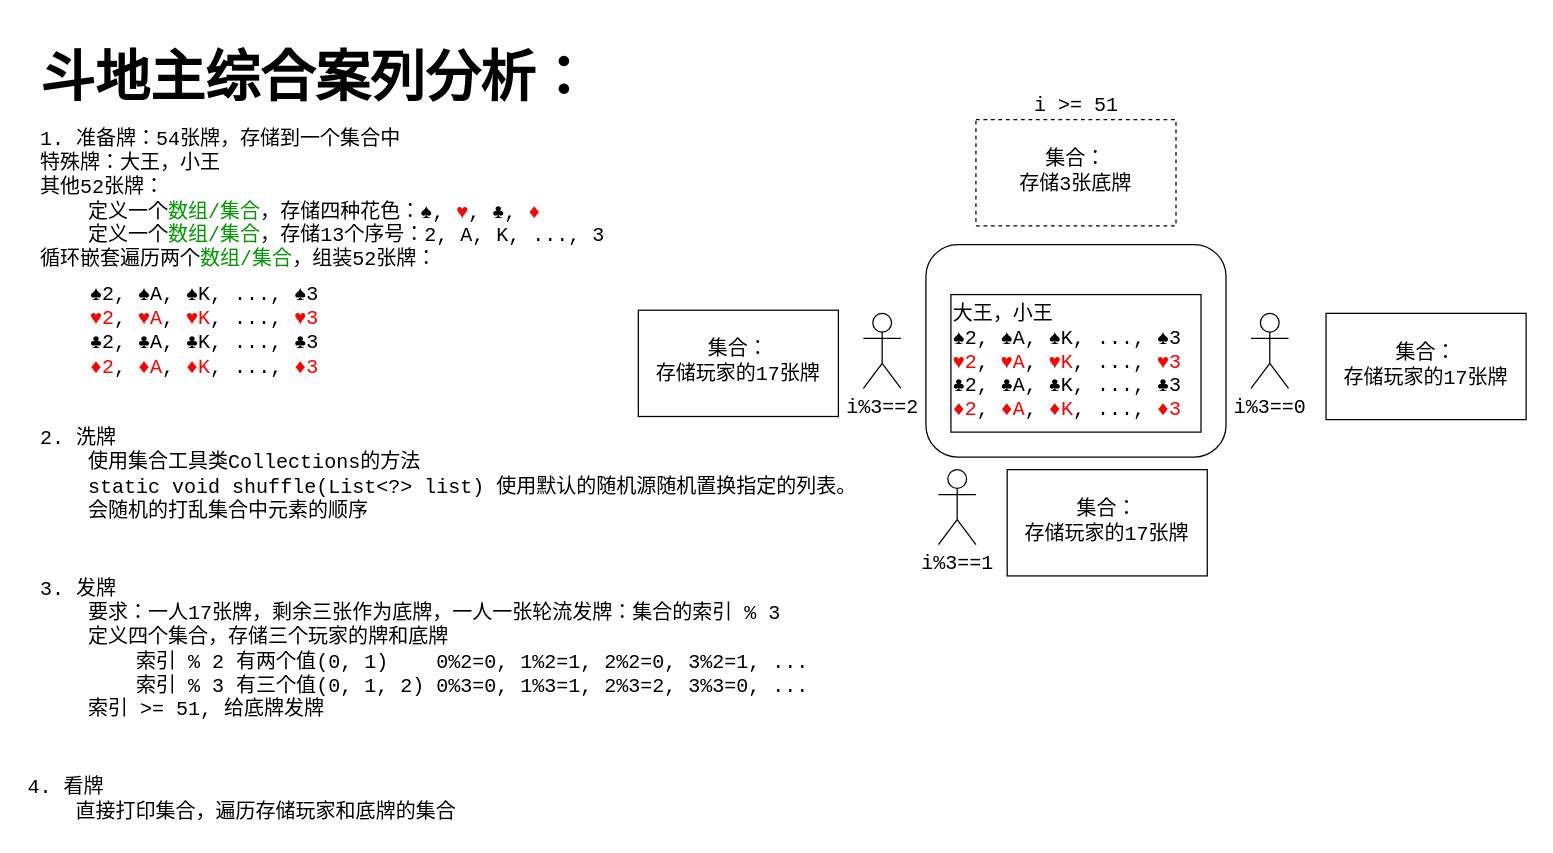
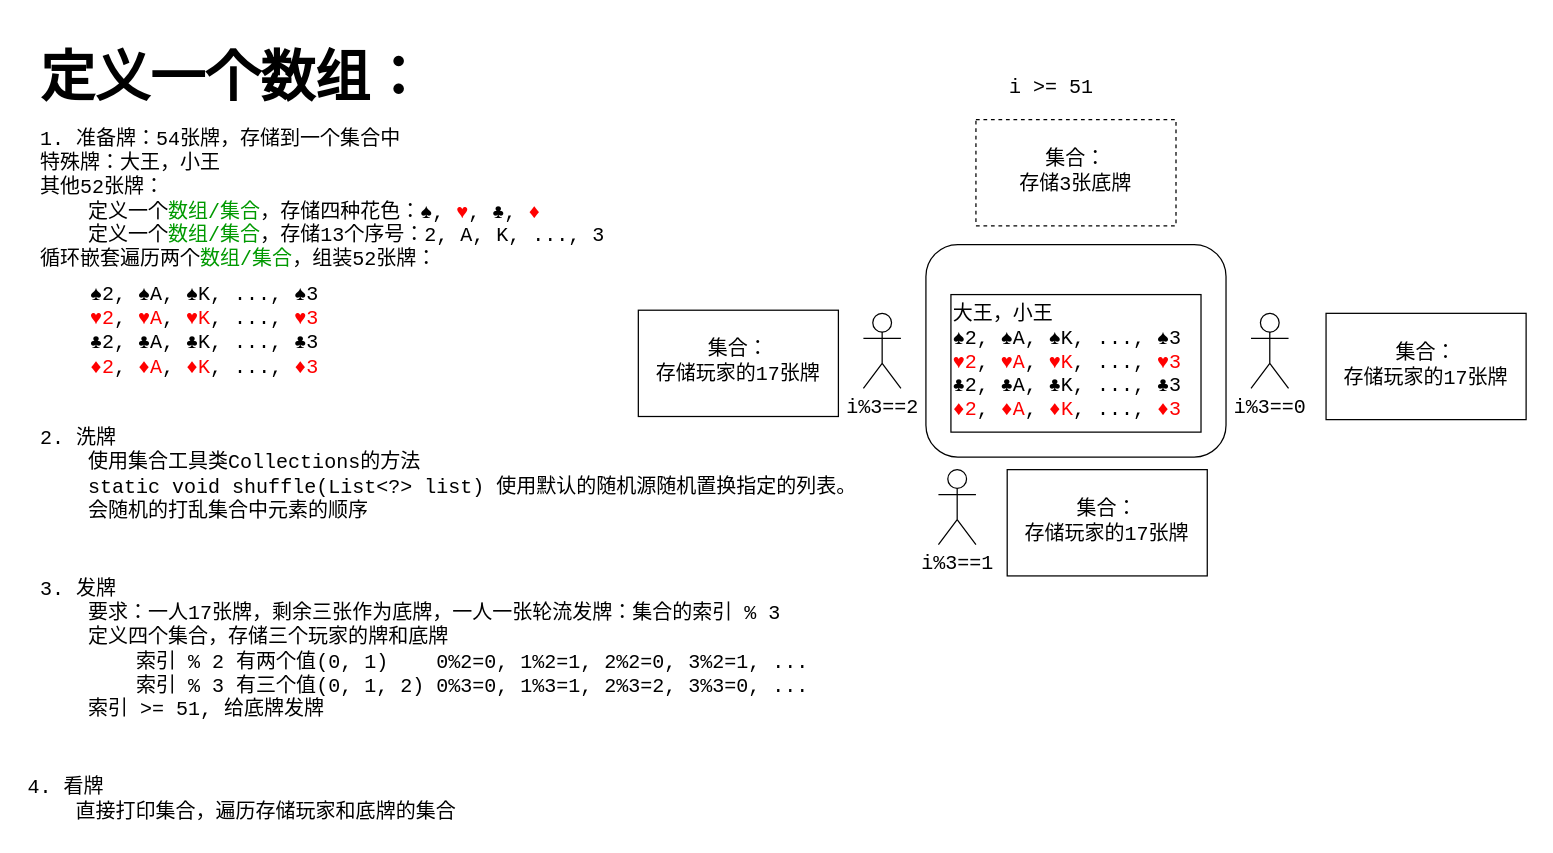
- <mxCell id="2" value="&lt;h1&gt;斗地主综合案列分析：&lt;/h1&gt;" style="text;html=1;align=left;verticalAlign=middle;resizable=0;points=[];autosize=1;fontFamily=Courier New;fontSize=22;fontStyle=1;glass=0;sketch=0;shadow=0;horizontal=1;" vertex="1" parent="1"><mxGeometry width="460" height="90" as="geometry" x="30" y="20" /></mxCell>
+ <mxCell id="2" value="&lt;h1&gt;定义一个数组：&lt;/h1&gt;" style="text;html=1;align=left;verticalAlign=middle;resizable=0;points=[];autosize=1;fontFamily=Courier New;fontSize=22;fontStyle=1;glass=0;sketch=0;shadow=0;horizontal=1;" vertex="1" parent="1"><mxGeometry width="460" height="90" as="geometry" x="30" y="20" /></mxCell>
- <mxCell id="17" value="i &amp;gt;= 51" style="text;html=1;align=center;verticalAlign=middle;resizable=0;points=[];autosize=1;fontSize=16;fontFamily=Courier New;" vertex="1" parent="1"><mxGeometry x="820" y="75" width="80" height="20" as="geometry" /></mxCell>
+ <mxCell id="17" value="i &amp;gt;= 51" style="text;html=1;align=center;verticalAlign=middle;resizable=0;points=[];autosize=1;fontSize=16;fontFamily=Courier New;" vertex="1" parent="1"><mxGeometry x="800" y="60" width="80" height="20" as="geometry" /></mxCell>
